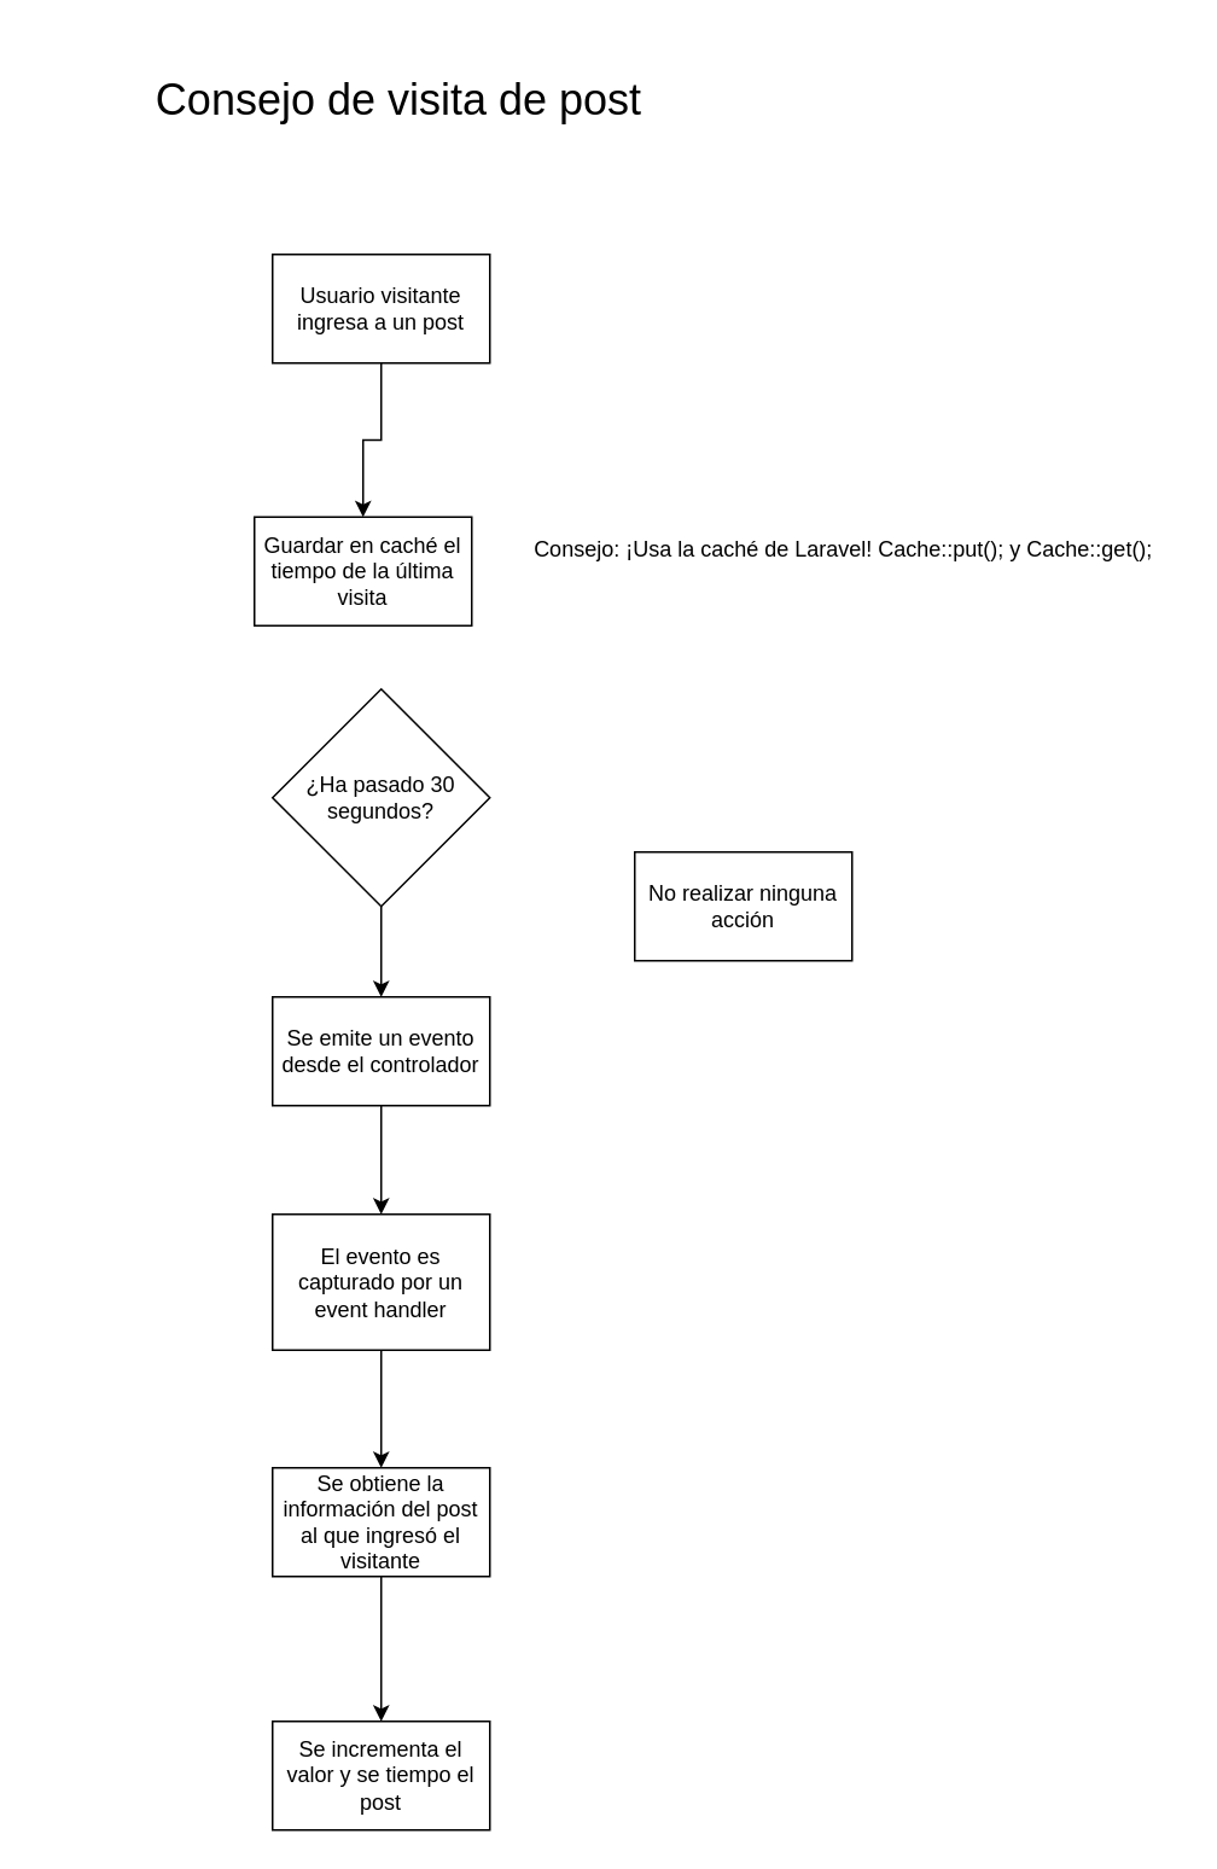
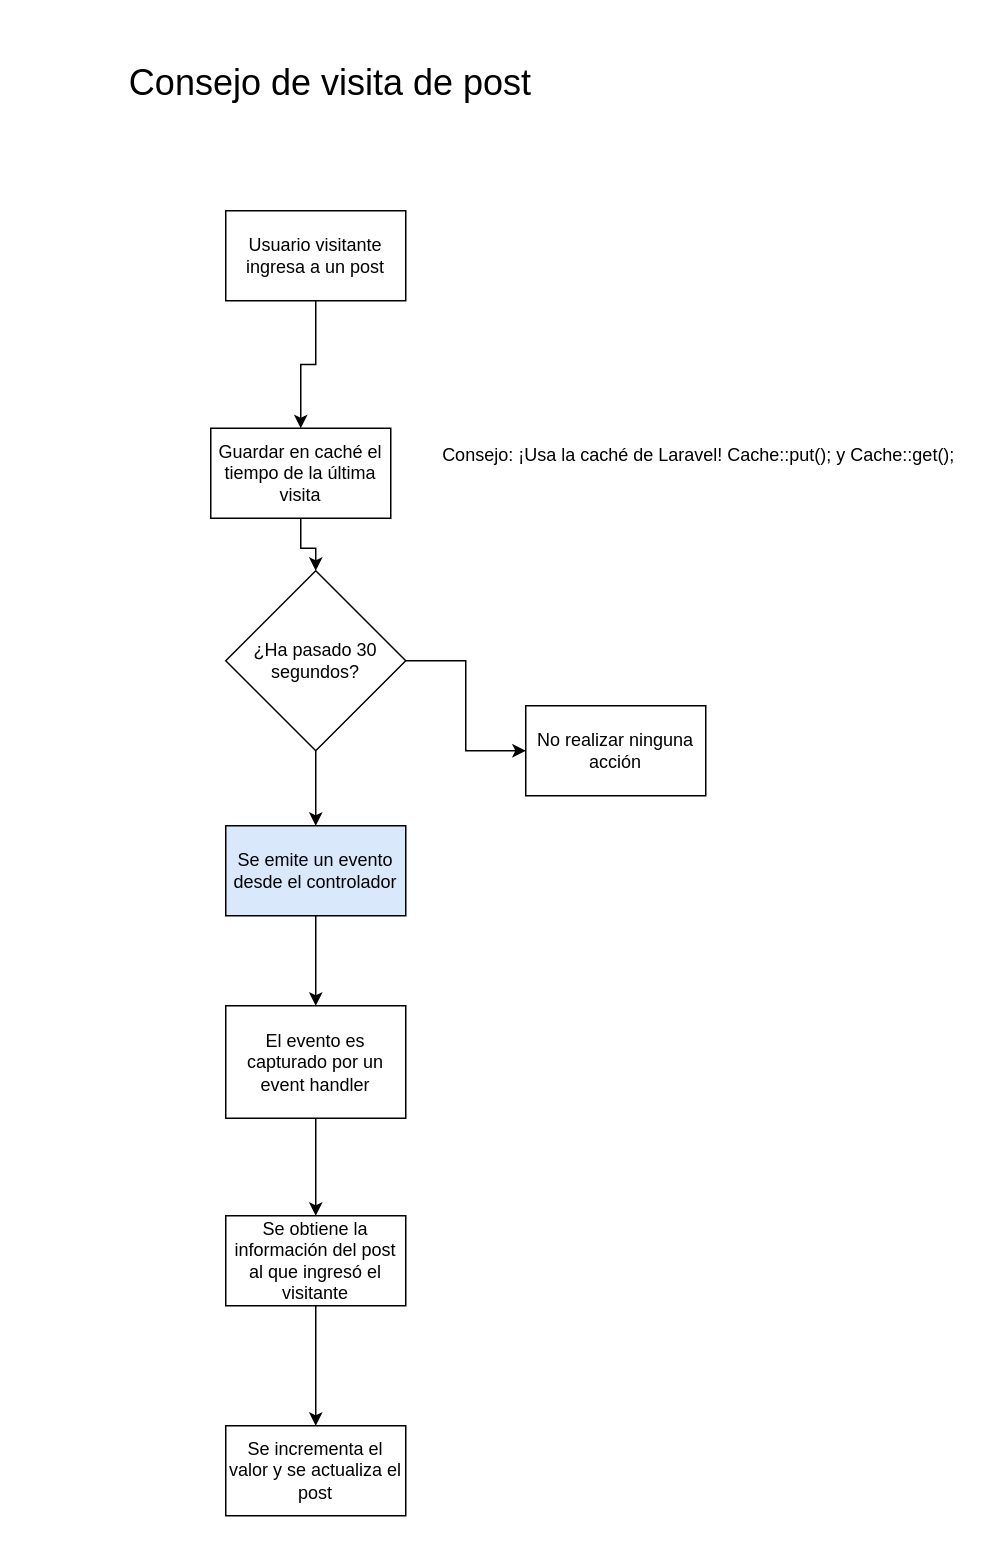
+ <mxCell id="13" value="" style="edgeStyle=orthogonalEdgeStyle;rounded=0;orthogonalLoop=1;jettySize=auto;html=1;" edge="1" parent="1" source="14" target="17"><mxGeometry relative="1" as="geometry" /></mxCell>
+ <mxCell id="16" value="" style="edgeStyle=orthogonalEdgeStyle;rounded=0;orthogonalLoop=1;jettySize=auto;html=1;" edge="1" parent="1" source="17" target="18"><mxGeometry relative="1" as="geometry" /></mxCell>
- <mxCell id="7" value="Se emite un evento desde el controlador" style="rounded=0;whiteSpace=wrap;html=1;" vertex="1" parent="1"><mxGeometry x="150" y="550" width="120" height="60" as="geometry" /></mxCell>
+ <mxCell id="7" value="Se emite un evento desde el controlador" style="rounded=0;whiteSpace=wrap;html=1;fillColor=#dae8fc;" vertex="1" parent="1"><mxGeometry x="150" y="550" width="120" height="60" as="geometry" /></mxCell>
- <mxCell id="12" value="Se incrementa el valor y se tiempo el post" style="rounded=0;whiteSpace=wrap;html=1;" vertex="1" parent="1"><mxGeometry x="150" y="950" width="120" height="60" as="geometry" /></mxCell>
+ <mxCell id="12" value="Se incrementa el valor y se actualiza el post" style="rounded=0;whiteSpace=wrap;html=1;" vertex="1" parent="1"><mxGeometry x="150" y="950" width="120" height="60" as="geometry" /></mxCell>
